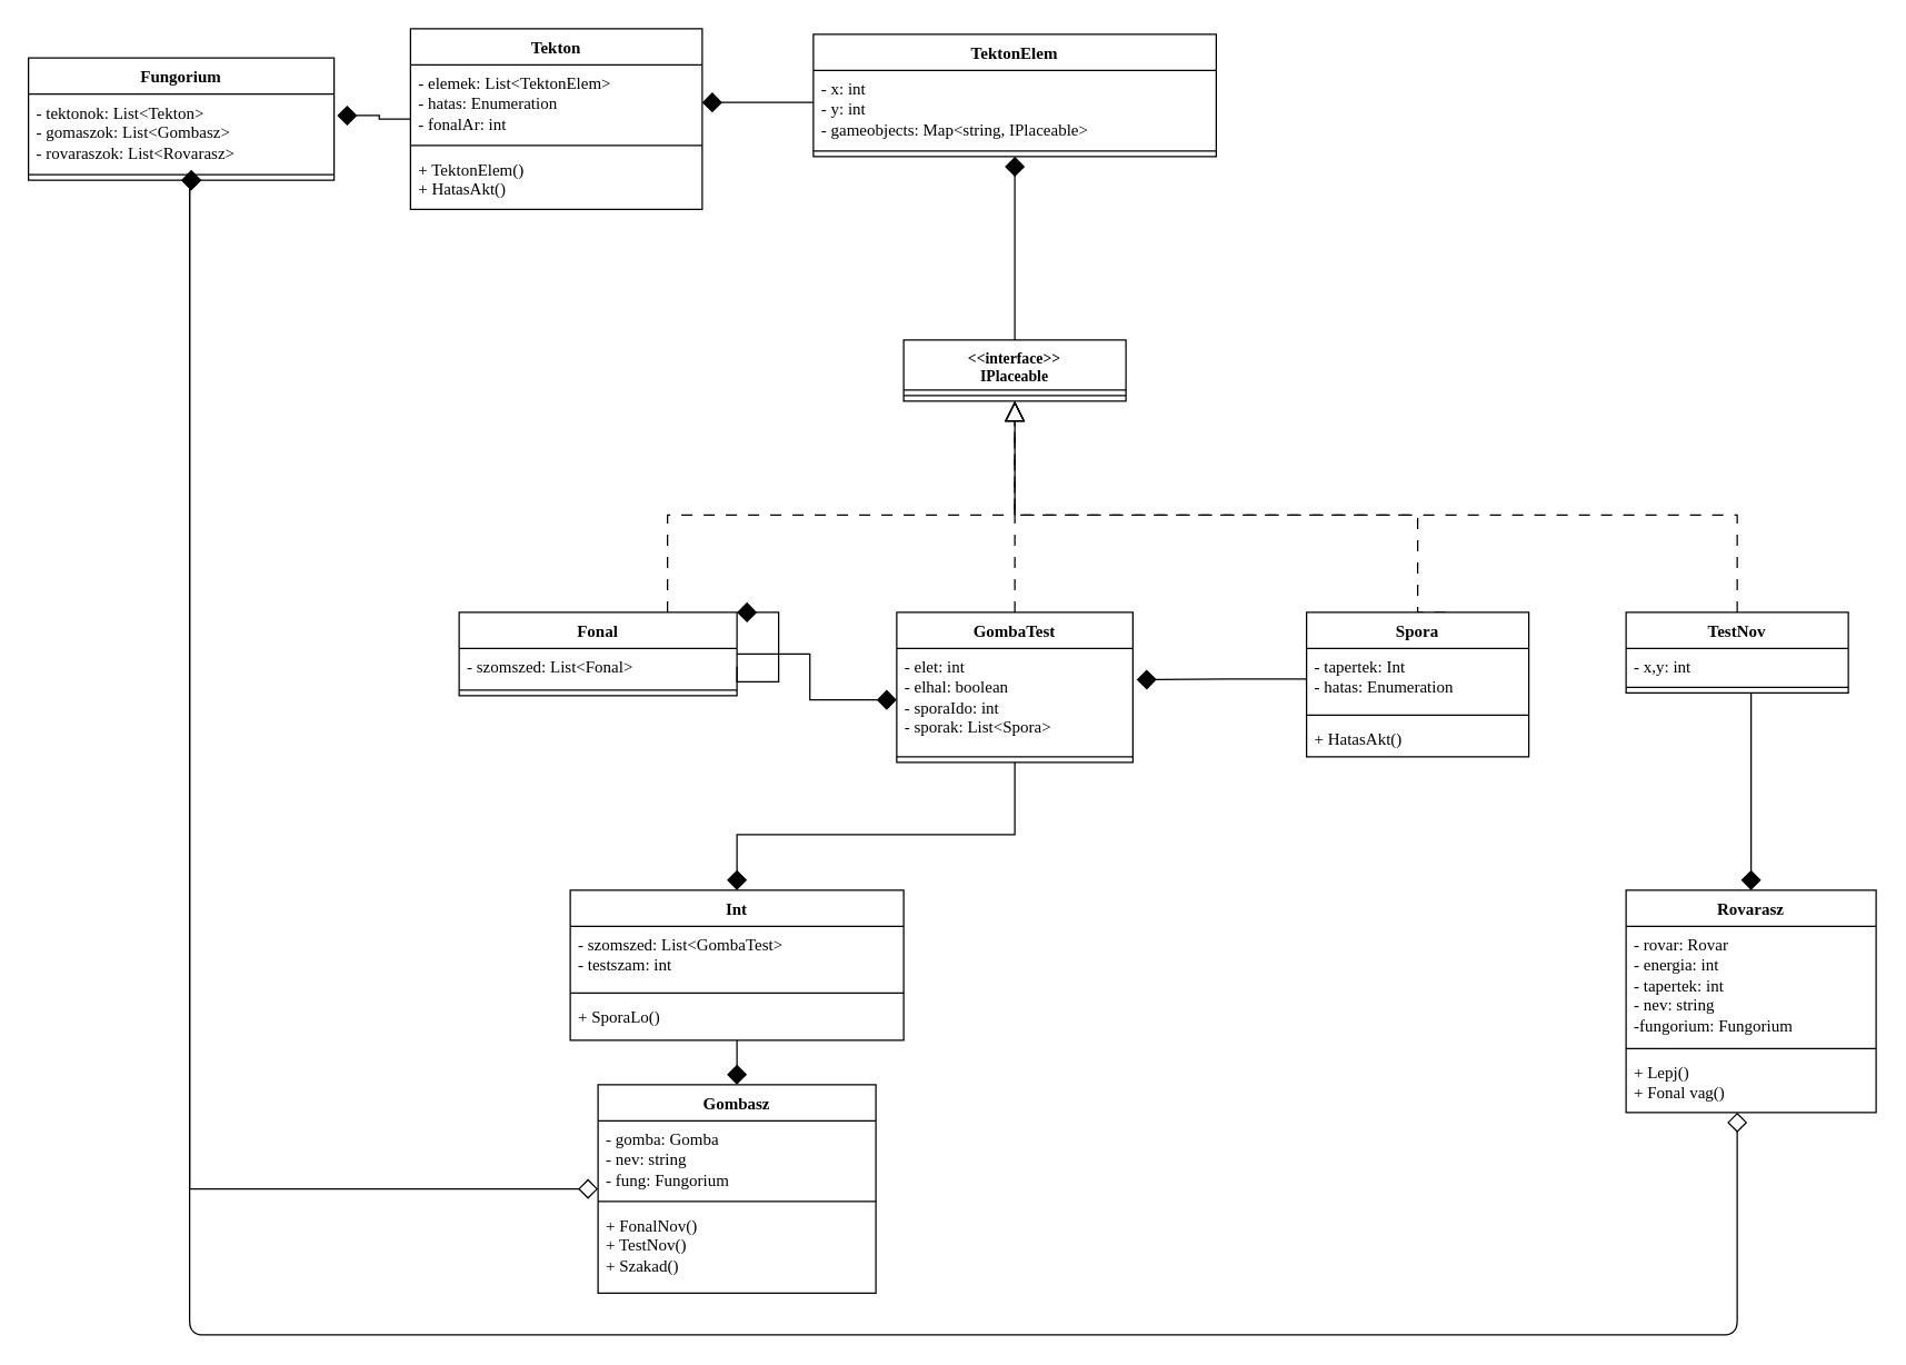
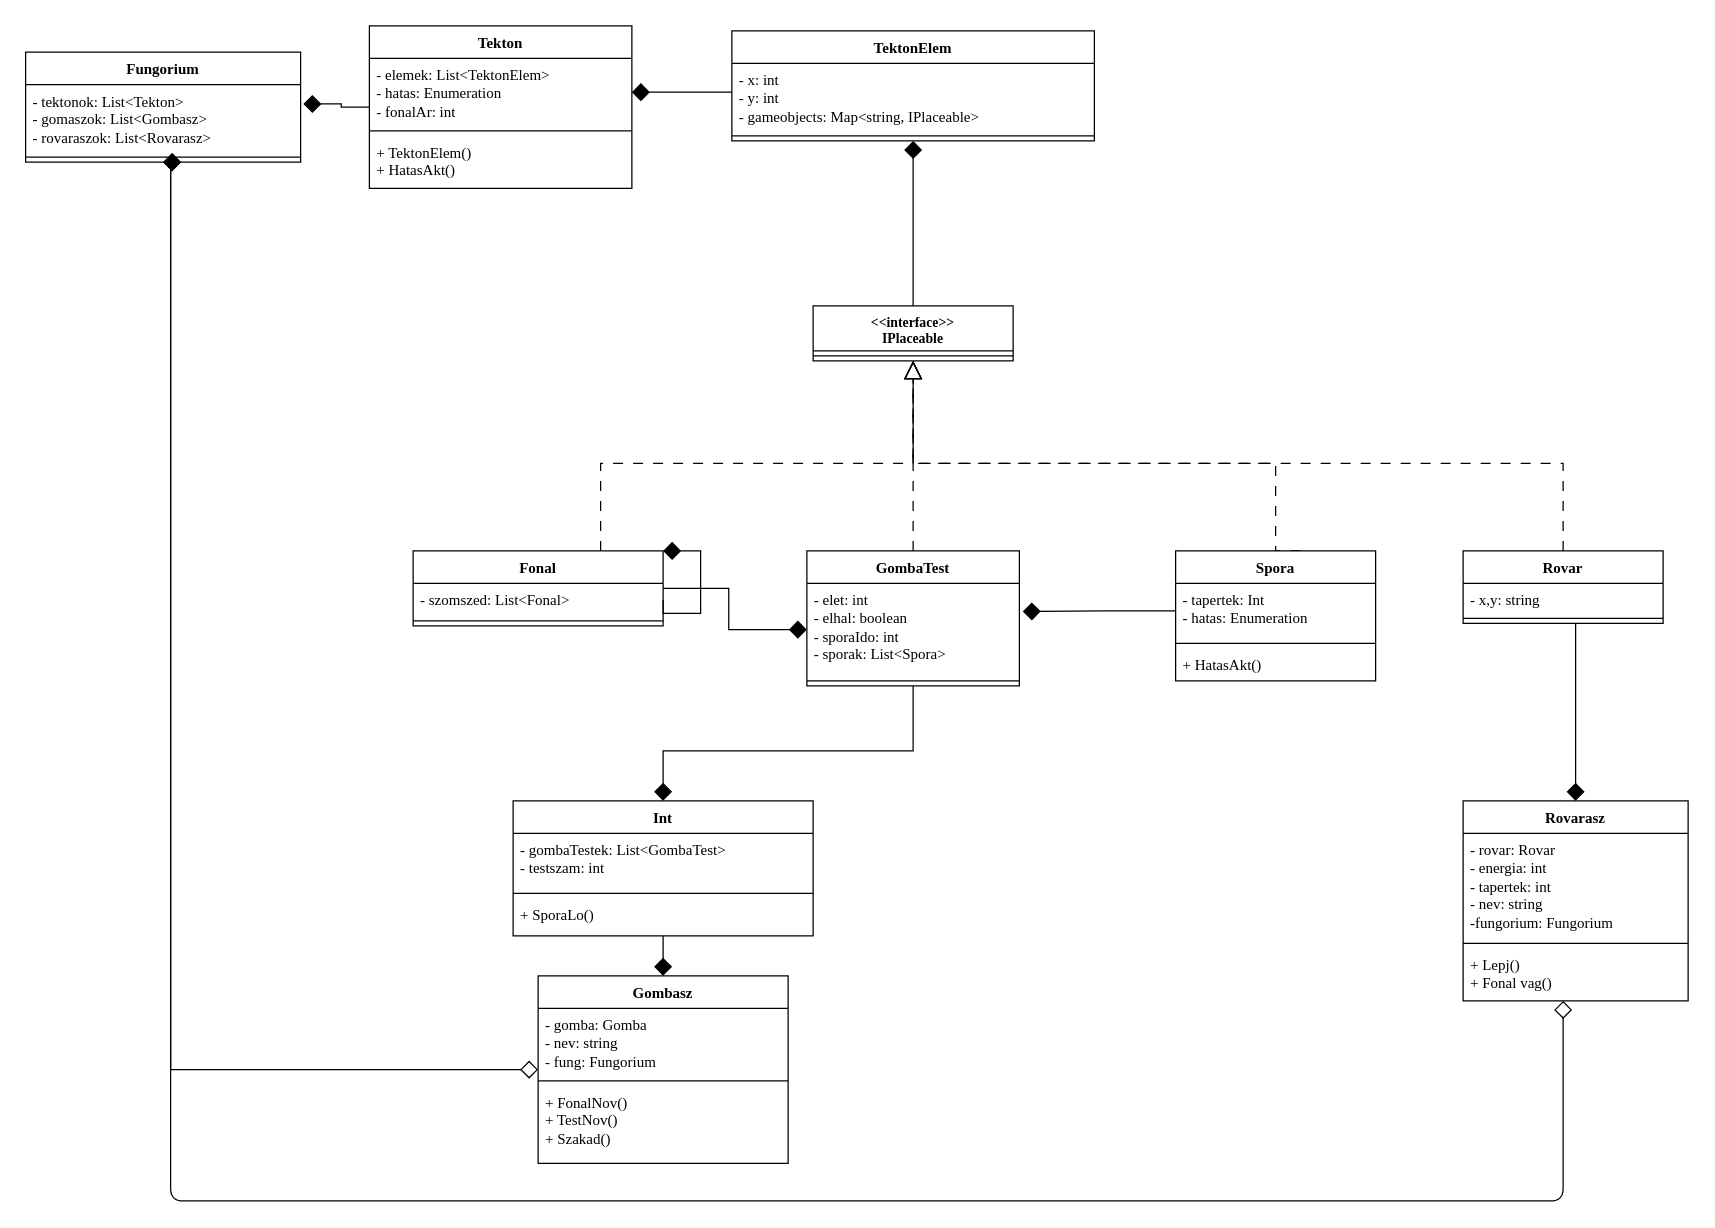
- <mxCell id="34" value="TestNov" style="swimlane;fontStyle=1;align=center;verticalAlign=top;childLayout=stackLayout;horizontal=1;startSize=26;horizontalStack=0;resizeParent=1;resizeParentMax=0;resizeLast=0;collapsible=1;marginBottom=0;whiteSpace=wrap;html=1;fontFamily=Lucida Console;labelBackgroundColor=none;" parent="1" vertex="1"><mxGeometry x="1170" y="440" width="160" height="58" as="geometry"><mxRectangle x="1040" y="560" width="80" height="30" as="alternateBounds" /></mxGeometry></mxCell>
+ <mxCell id="34" value="Rovar" style="swimlane;fontStyle=1;align=center;verticalAlign=top;childLayout=stackLayout;horizontal=1;startSize=26;horizontalStack=0;resizeParent=1;resizeParentMax=0;resizeLast=0;collapsible=1;marginBottom=0;whiteSpace=wrap;html=1;fontFamily=Lucida Console;labelBackgroundColor=none;" parent="1" vertex="1"><mxGeometry x="1170" y="440" width="160" height="58" as="geometry"><mxRectangle x="1040" y="560" width="80" height="30" as="alternateBounds" /></mxGeometry></mxCell>
- <mxCell id="35" value="- x,y: int" style="text;strokeColor=none;fillColor=none;align=left;verticalAlign=top;spacingLeft=4;spacingRight=4;overflow=hidden;rotatable=0;points=[[0,0.5],[1,0.5]];portConstraint=eastwest;whiteSpace=wrap;html=1;fontFamily=Lucida Console;labelBackgroundColor=none;" vertex="1" parent="34"><mxGeometry y="26" width="160" height="24" as="geometry" /></mxCell>
+ <mxCell id="35" value="- x,y: string" style="text;strokeColor=none;fillColor=none;align=left;verticalAlign=top;spacingLeft=4;spacingRight=4;overflow=hidden;rotatable=0;points=[[0,0.5],[1,0.5]];portConstraint=eastwest;whiteSpace=wrap;html=1;fontFamily=Lucida Console;labelBackgroundColor=none;" vertex="1" parent="34"><mxGeometry y="26" width="160" height="24" as="geometry" /></mxCell>
- <mxCell id="18" value="&lt;div&gt;- szomszed: List&amp;lt;GombaTest&amp;gt;&lt;/div&gt;&lt;div&gt;- testszam: int&lt;/div&gt;" style="text;strokeColor=none;fillColor=none;align=left;verticalAlign=top;spacingLeft=4;spacingRight=4;overflow=hidden;rotatable=0;points=[[0,0.5],[1,0.5]];portConstraint=eastwest;whiteSpace=wrap;html=1;fontFamily=Lucida Console;labelBackgroundColor=none;" parent="17" vertex="1"><mxGeometry y="26" width="240" height="44" as="geometry" /></mxCell>
+ <mxCell id="18" value="&lt;div&gt;- gombaTestek: List&amp;lt;GombaTest&amp;gt;&lt;/div&gt;&lt;div&gt;- testszam: int&lt;/div&gt;" style="text;strokeColor=none;fillColor=none;align=left;verticalAlign=top;spacingLeft=4;spacingRight=4;overflow=hidden;rotatable=0;points=[[0,0.5],[1,0.5]];portConstraint=eastwest;whiteSpace=wrap;html=1;fontFamily=Lucida Console;labelBackgroundColor=none;" parent="17" vertex="1"><mxGeometry y="26" width="240" height="44" as="geometry" /></mxCell>
